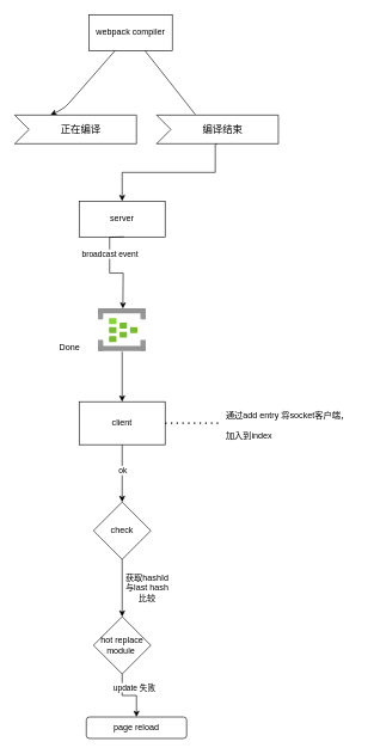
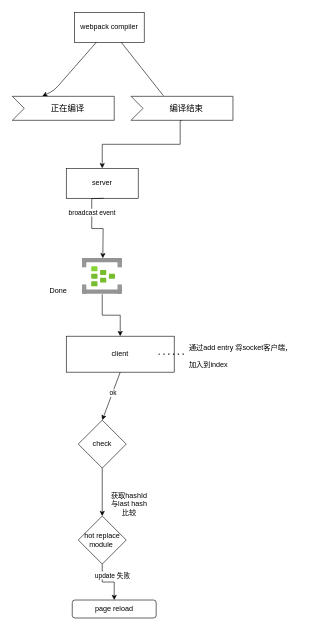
- <mxCell id="3" value="client" style="rounded=0;whiteSpace=wrap;html=1;" parent="1" vertex="1"><mxGeometry x="110" y="560" width="120" height="60" as="geometry" /></mxCell>
+ <mxCell id="3" value="client" style="rounded=0;whiteSpace=wrap;html=1;" parent="1" vertex="1"><mxGeometry x="110" y="560" width="180" height="60" as="geometry" /></mxCell>
- <mxCell id="23" value="获取hashId 与last hash 比较" style="text;html=1;strokeColor=none;fillColor=none;align=center;verticalAlign=middle;whiteSpace=wrap;rounded=0;" parent="1" vertex="1"><mxGeometry x="170" y="810" width="70" height="20" as="geometry" /></mxCell>
+ <mxCell id="23" value="获取hashId 与last hash 比较" style="text;html=1;strokeColor=none;fillColor=none;align=center;verticalAlign=middle;whiteSpace=wrap;rounded=0;" parent="1" vertex="1"><mxGeometry x="180" y="830" width="70" height="20" as="geometry" /></mxCell>
